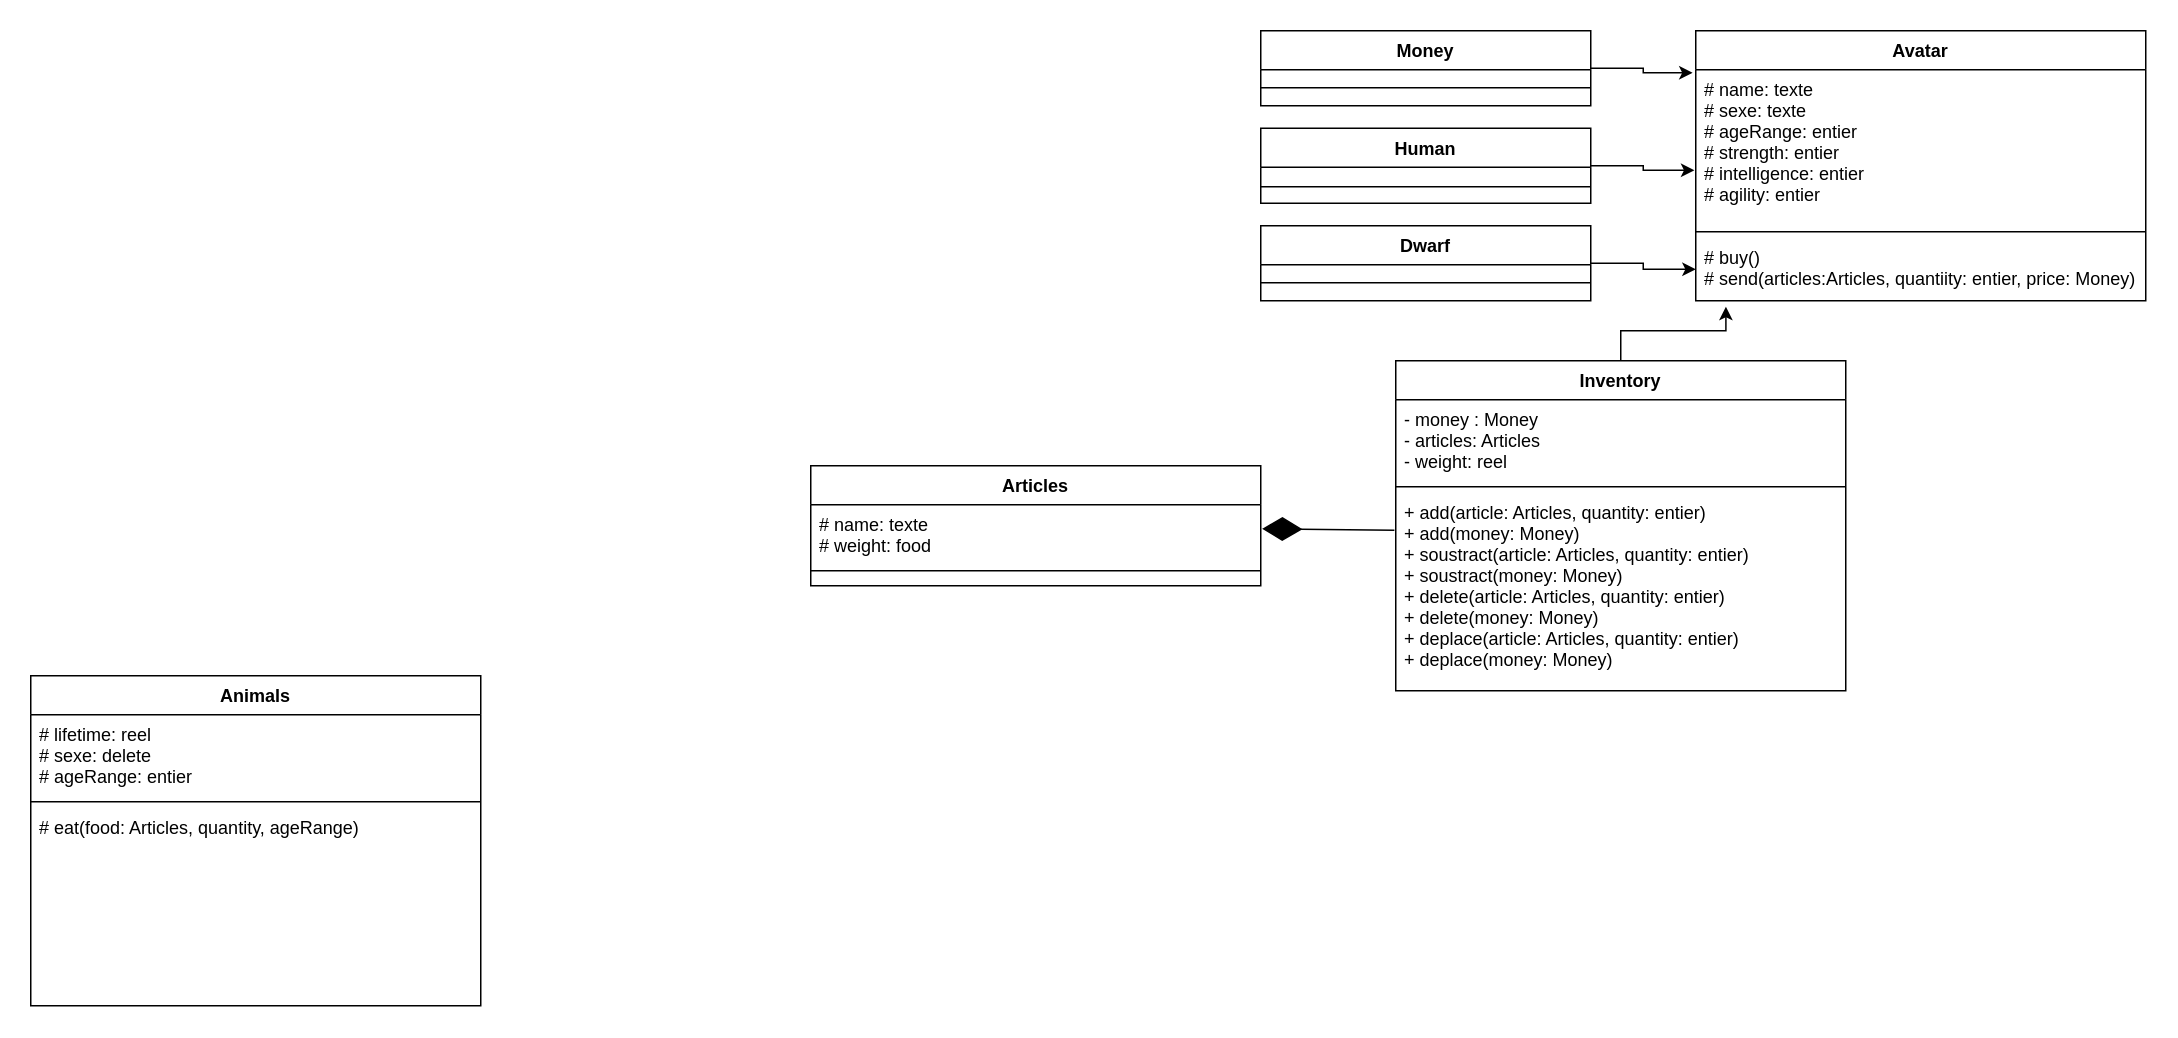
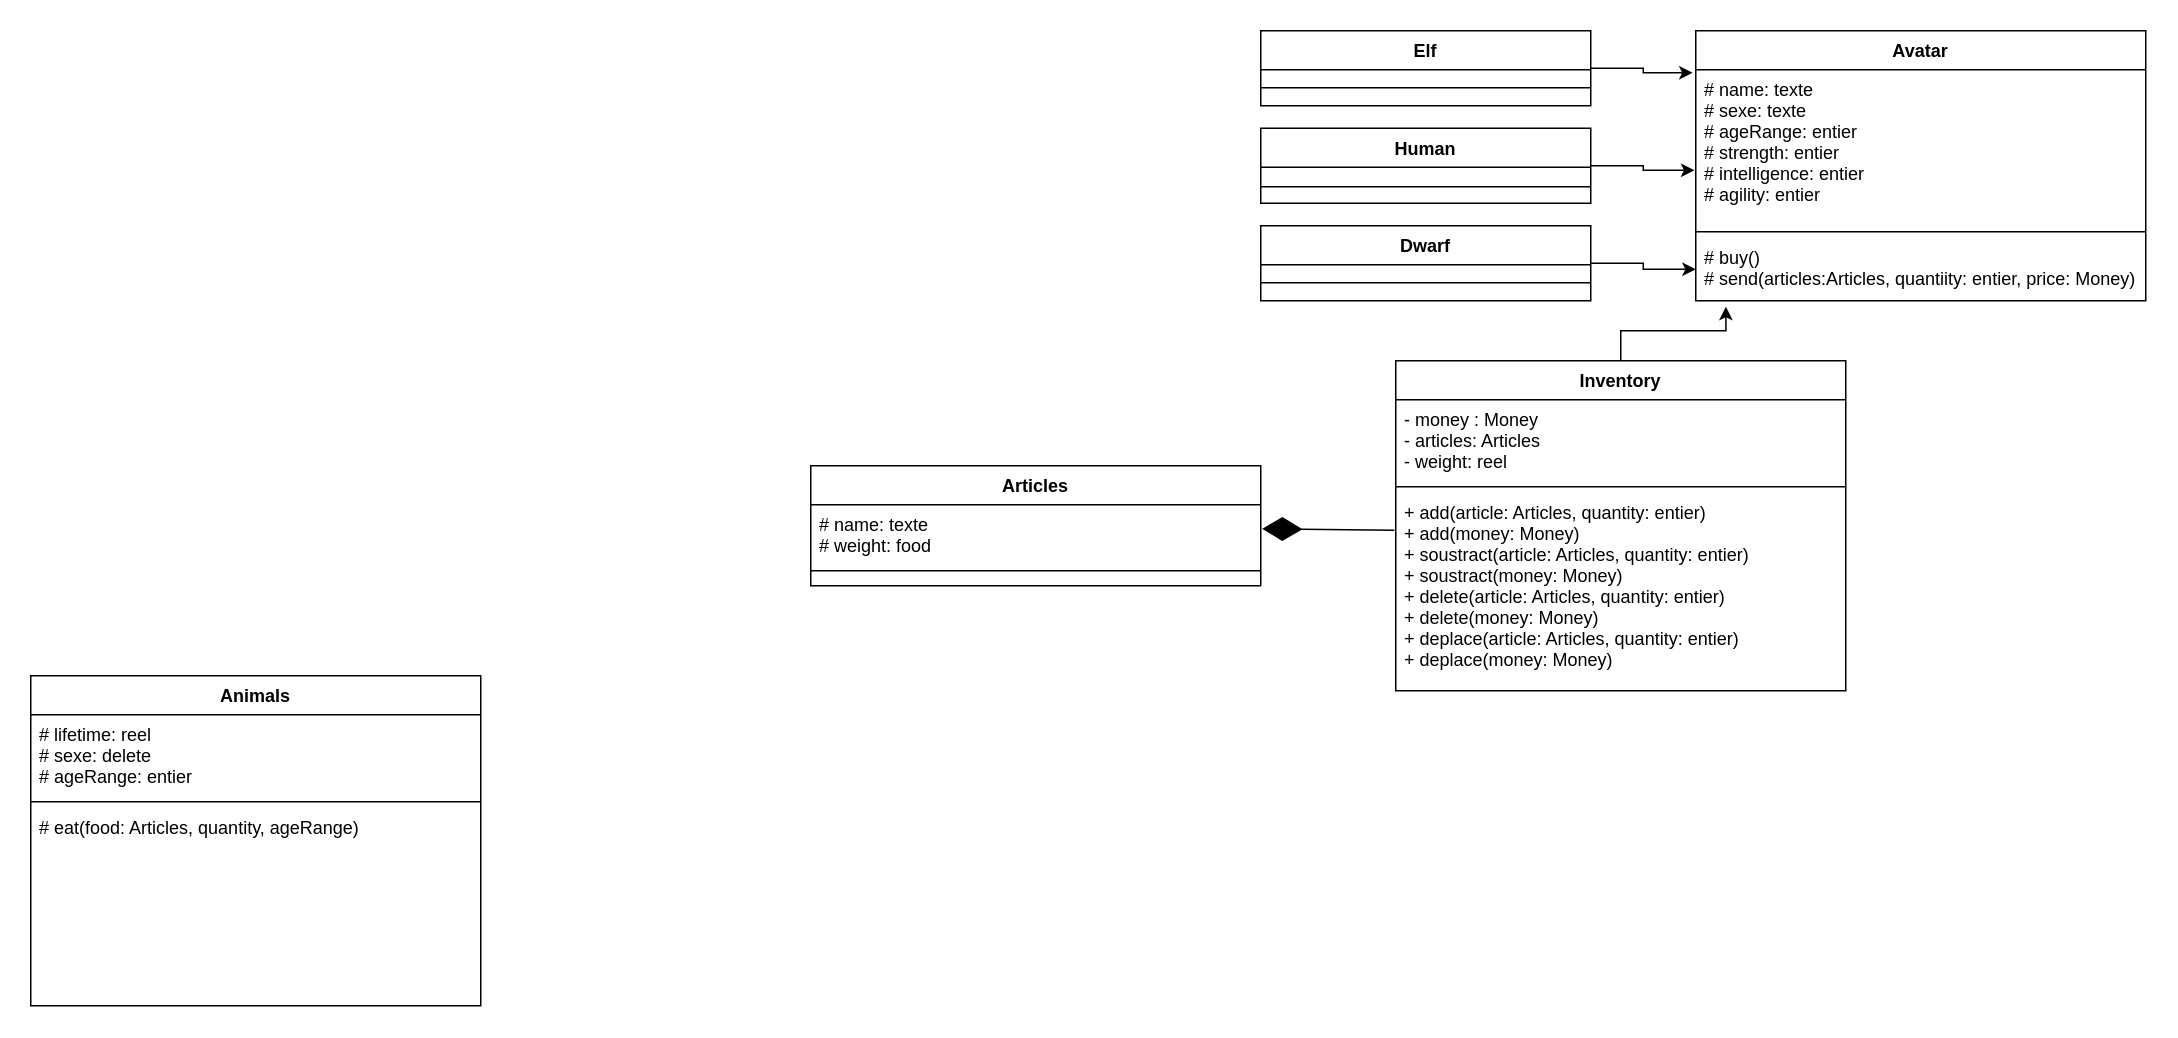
- <mxCell id="12" value="Money" style="swimlane;fontStyle=1;align=center;verticalAlign=top;childLayout=stackLayout;horizontal=1;startSize=26;horizontalStack=0;resizeParent=1;resizeParentMax=0;resizeLast=0;collapsible=1;marginBottom=0;" vertex="1" parent="1"><mxGeometry x="840" y="20" width="220" height="50" as="geometry" /></mxCell>
+ <mxCell id="12" value="Elf" style="swimlane;fontStyle=1;align=center;verticalAlign=top;childLayout=stackLayout;horizontal=1;startSize=26;horizontalStack=0;resizeParent=1;resizeParentMax=0;resizeLast=0;collapsible=1;marginBottom=0;" vertex="1" parent="1"><mxGeometry x="840" y="20" width="220" height="50" as="geometry" /></mxCell>
